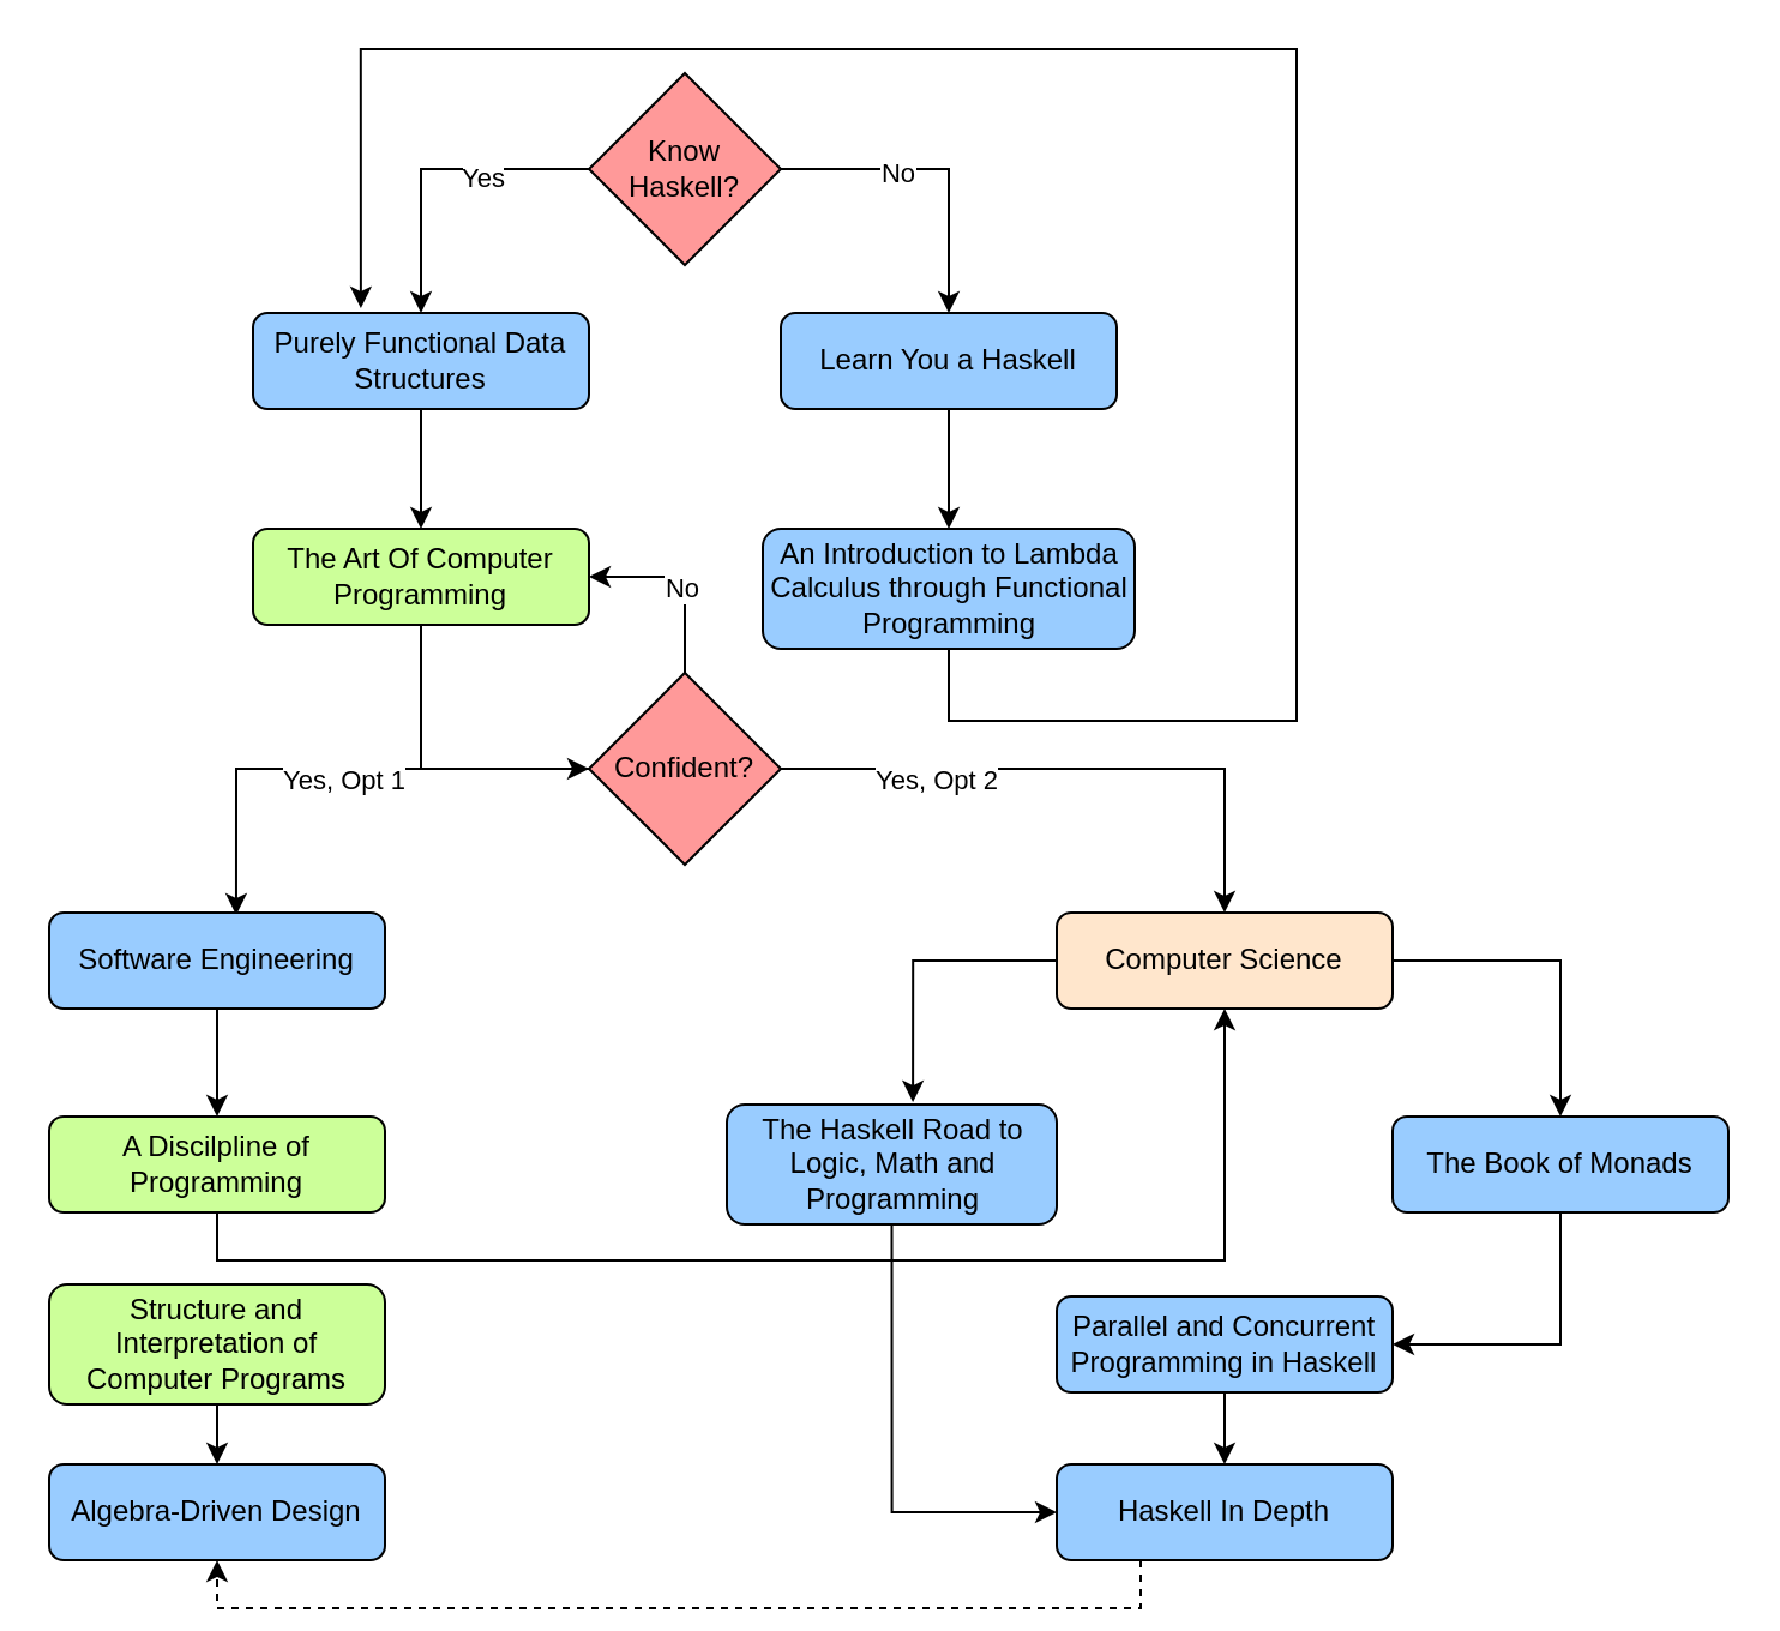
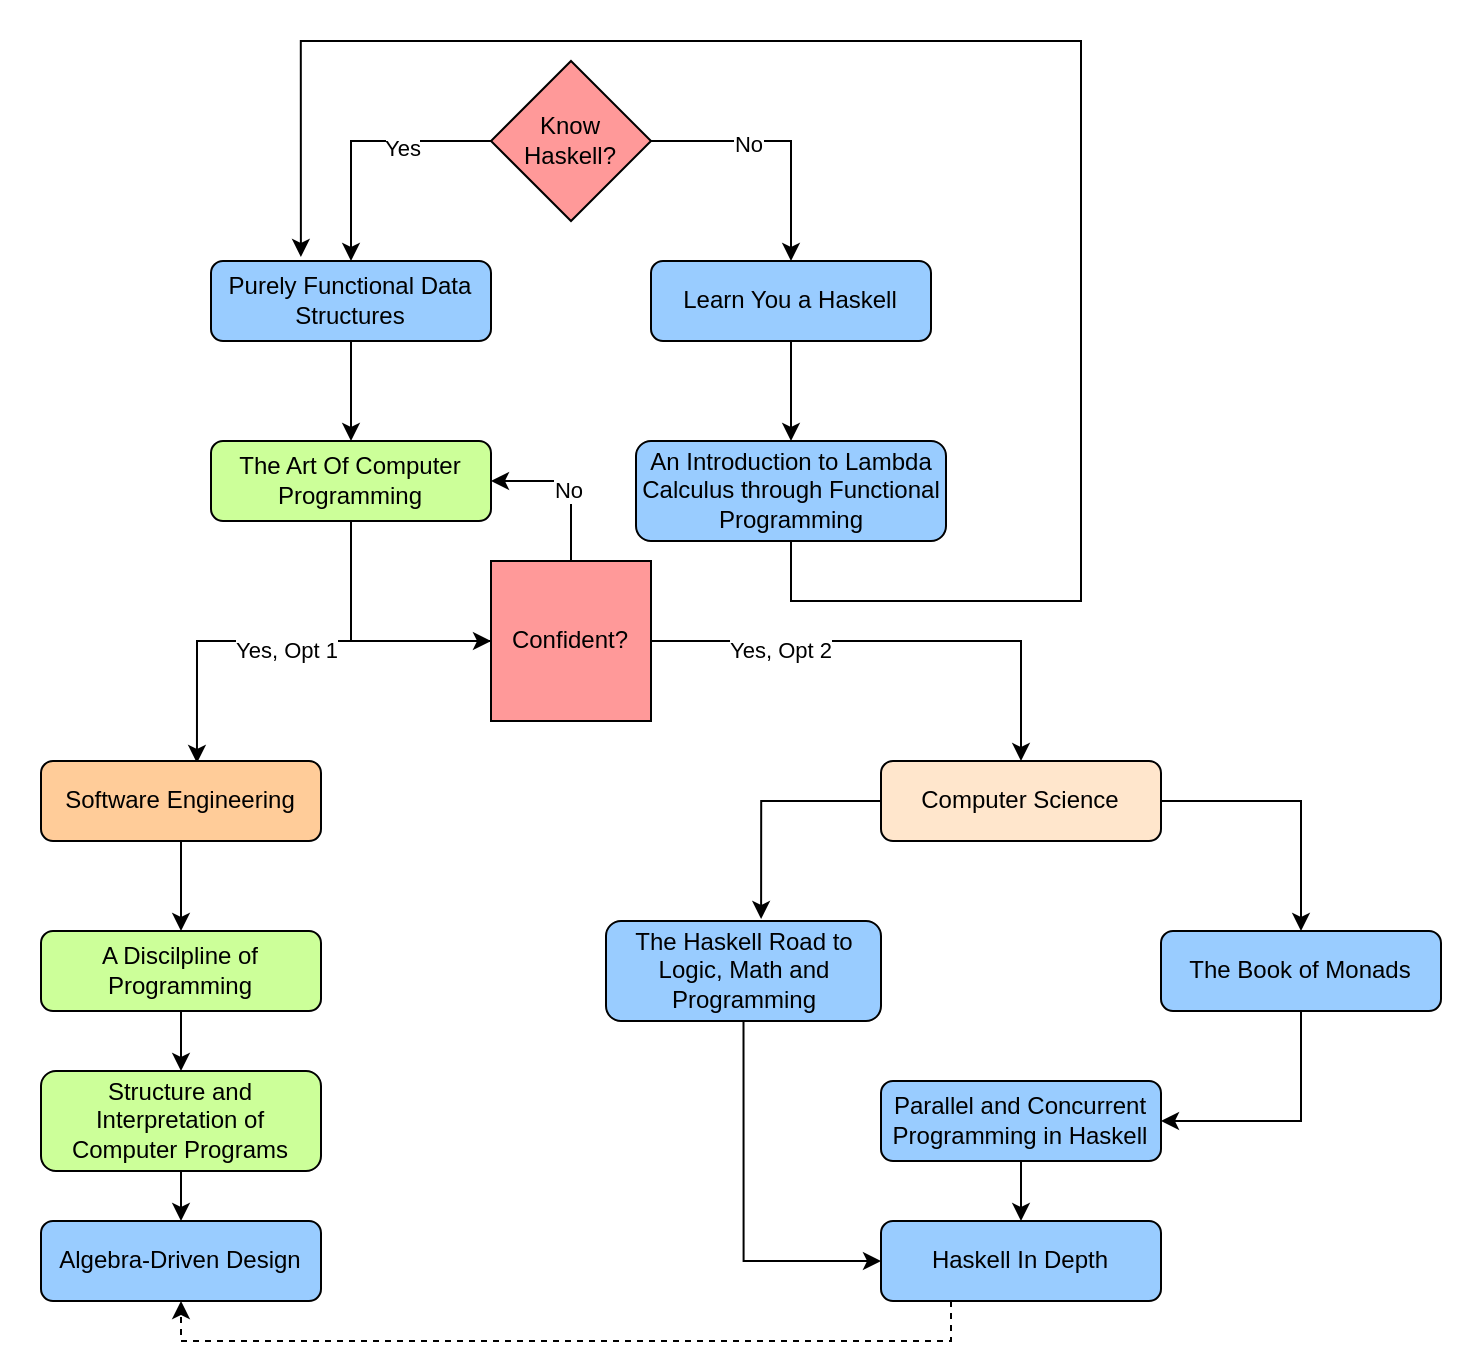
- <mxCell id="21" value="Confident?" style="rhombus;whiteSpace=wrap;html=1;fillColor=#FF9999;" parent="1" vertex="1"><mxGeometry x="245" y="280" width="80" height="80" as="geometry" /></mxCell>
+ <mxCell id="21" value="Confident?" style="whiteSpace=wrap;html=1;fillColor=#FF9999;rounded=0;" parent="1" vertex="1"><mxGeometry x="245" y="280" width="80" height="80" as="geometry" /></mxCell>
- <mxCell id="23" value="Software Engineering" style="rounded=1;whiteSpace=wrap;html=1;fillColor=#99ccff;" parent="1" vertex="1"><mxGeometry x="20" y="380" width="140" height="40" as="geometry" /></mxCell>
+ <mxCell id="23" value="Software Engineering" style="rounded=1;whiteSpace=wrap;html=1;fillColor=#FFCC99;" parent="1" vertex="1"><mxGeometry x="20" y="380" width="140" height="40" as="geometry" /></mxCell>
- <mxCell id="38" style="edgeStyle=orthogonalEdgeStyle;rounded=0;orthogonalLoop=1;jettySize=auto;html=1;exitX=0.5;exitY=1;exitDx=0;exitDy=0;" edge="1" parent="1" source="39" target="26"><mxGeometry relative="1" as="geometry" /></mxCell>
+ <mxCell id="38" style="edgeStyle=orthogonalEdgeStyle;rounded=0;orthogonalLoop=1;jettySize=auto;html=1;exitX=0.5;exitY=1;exitDx=0;exitDy=0;entryX=0.5;entryY=0;entryDx=0;entryDy=0;" edge="1" parent="1" source="39" target="31"><mxGeometry relative="1" as="geometry" /></mxCell>
